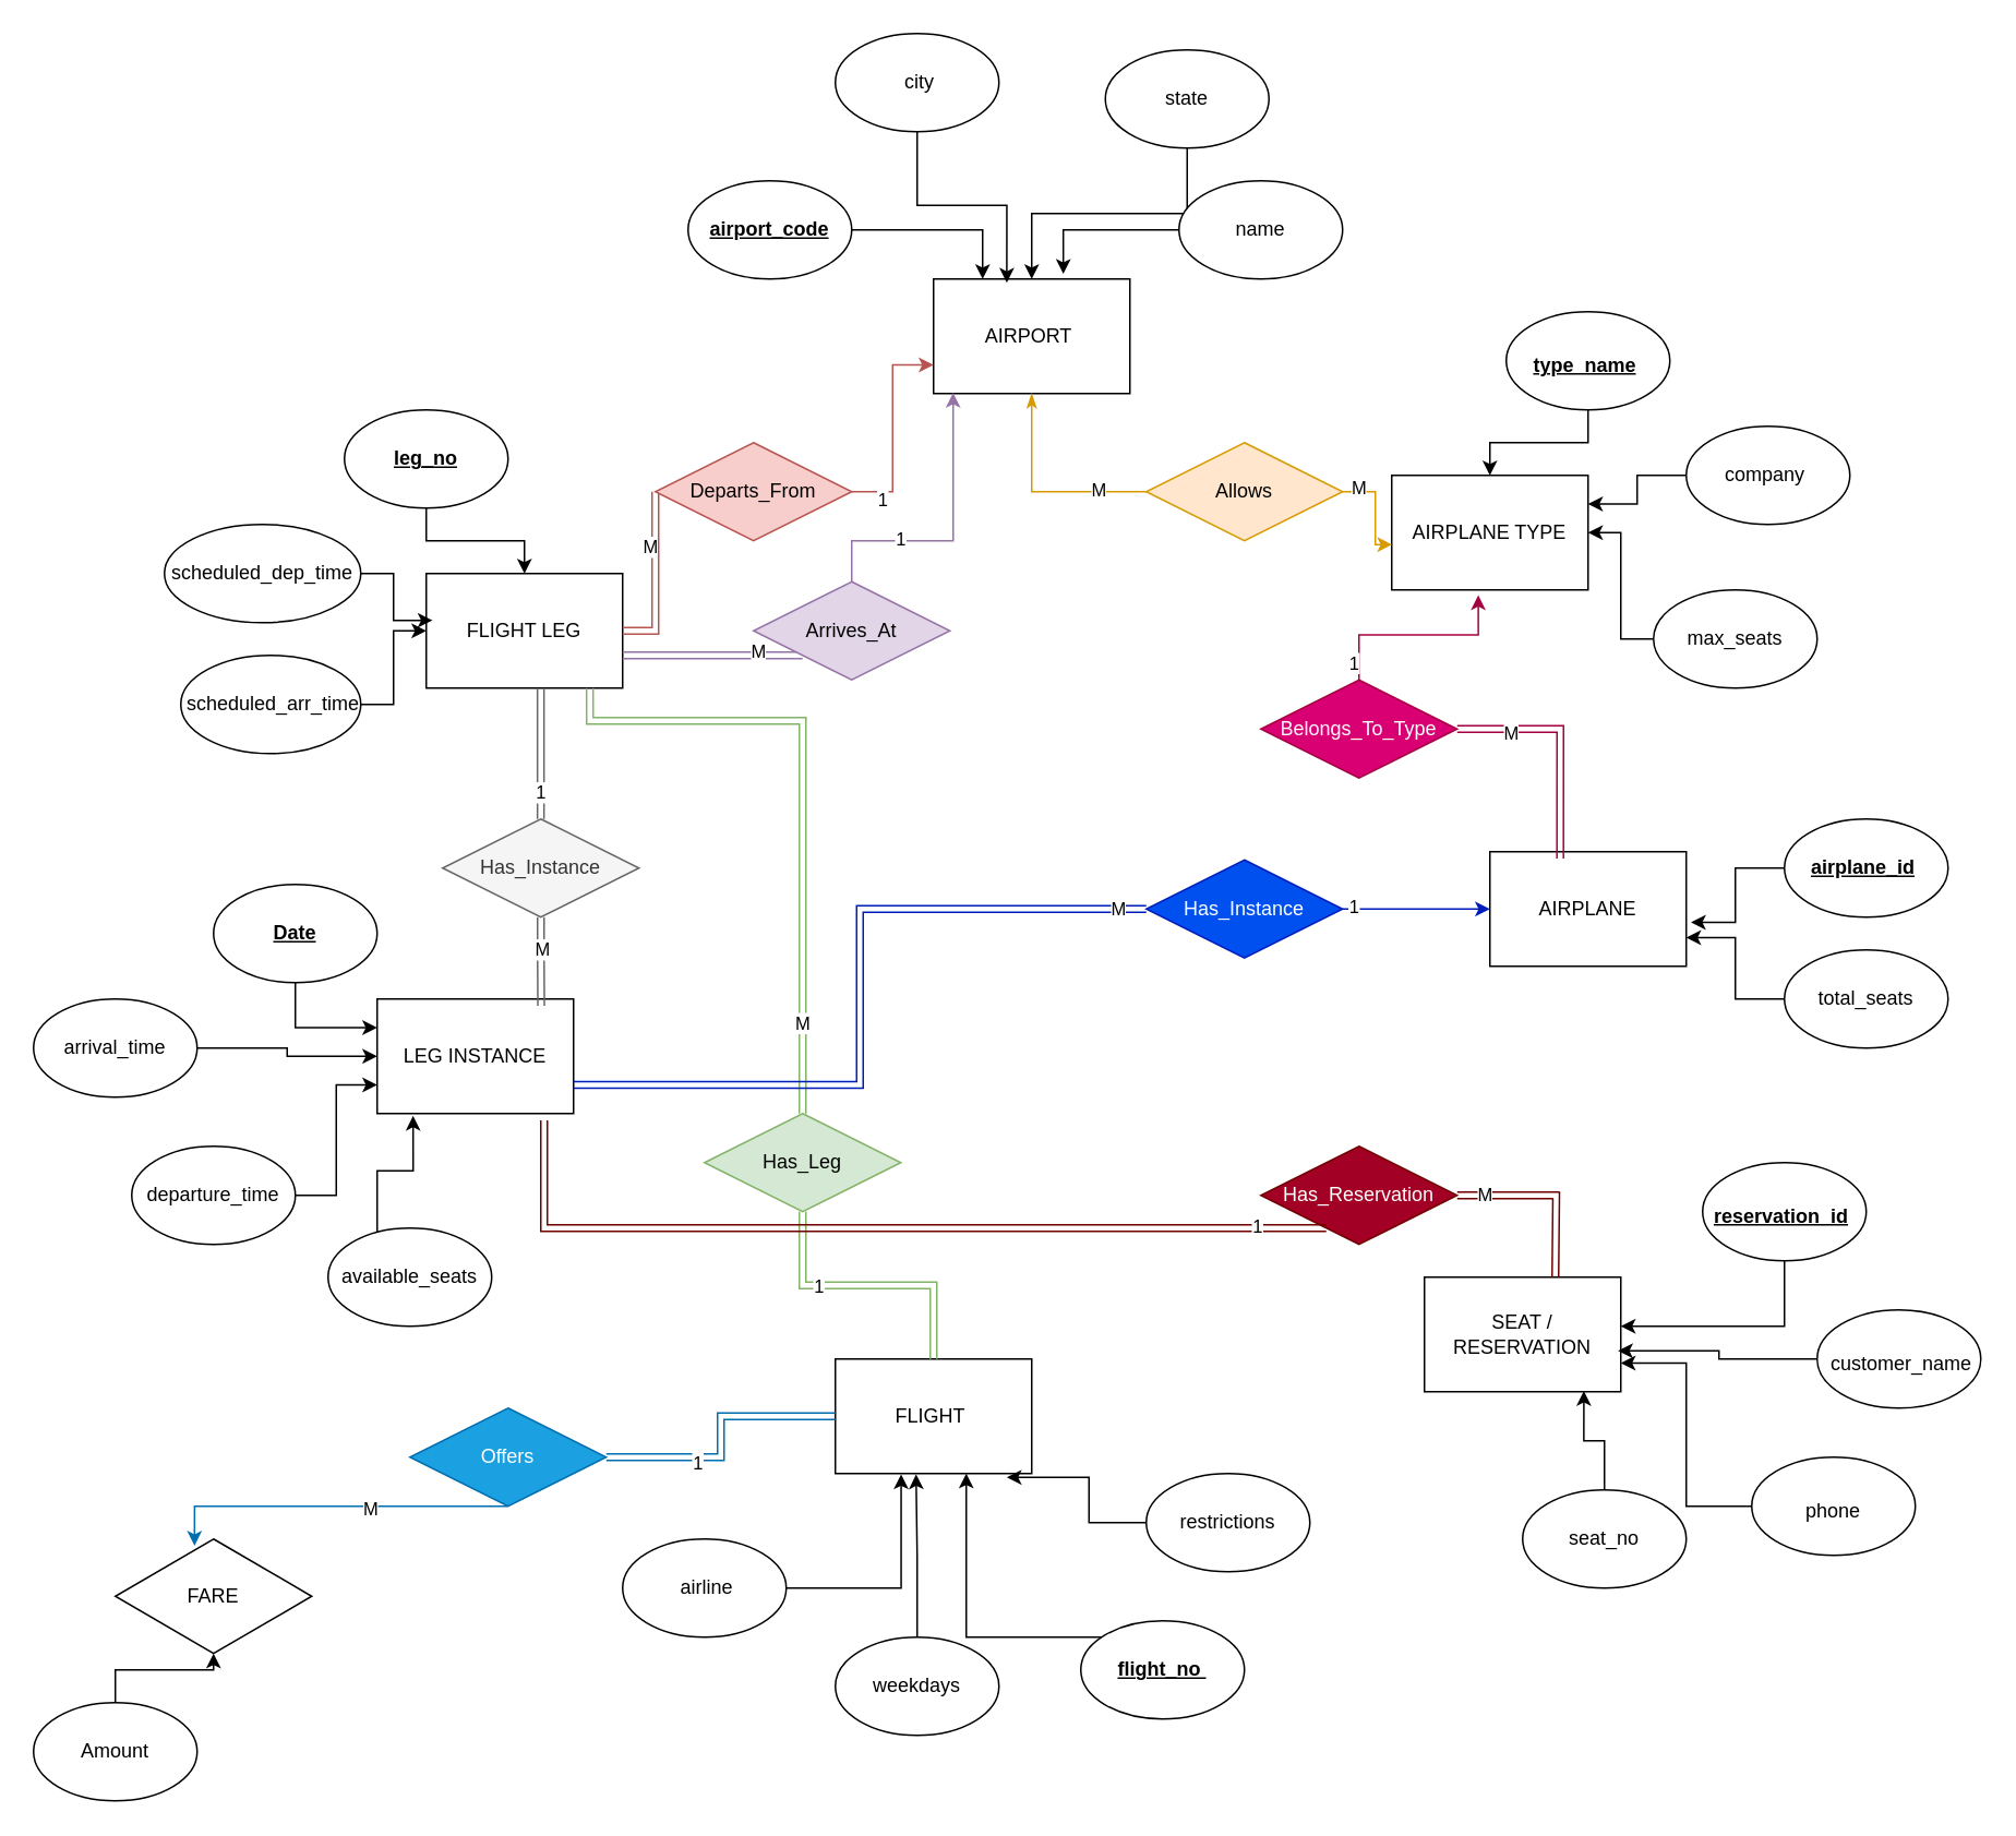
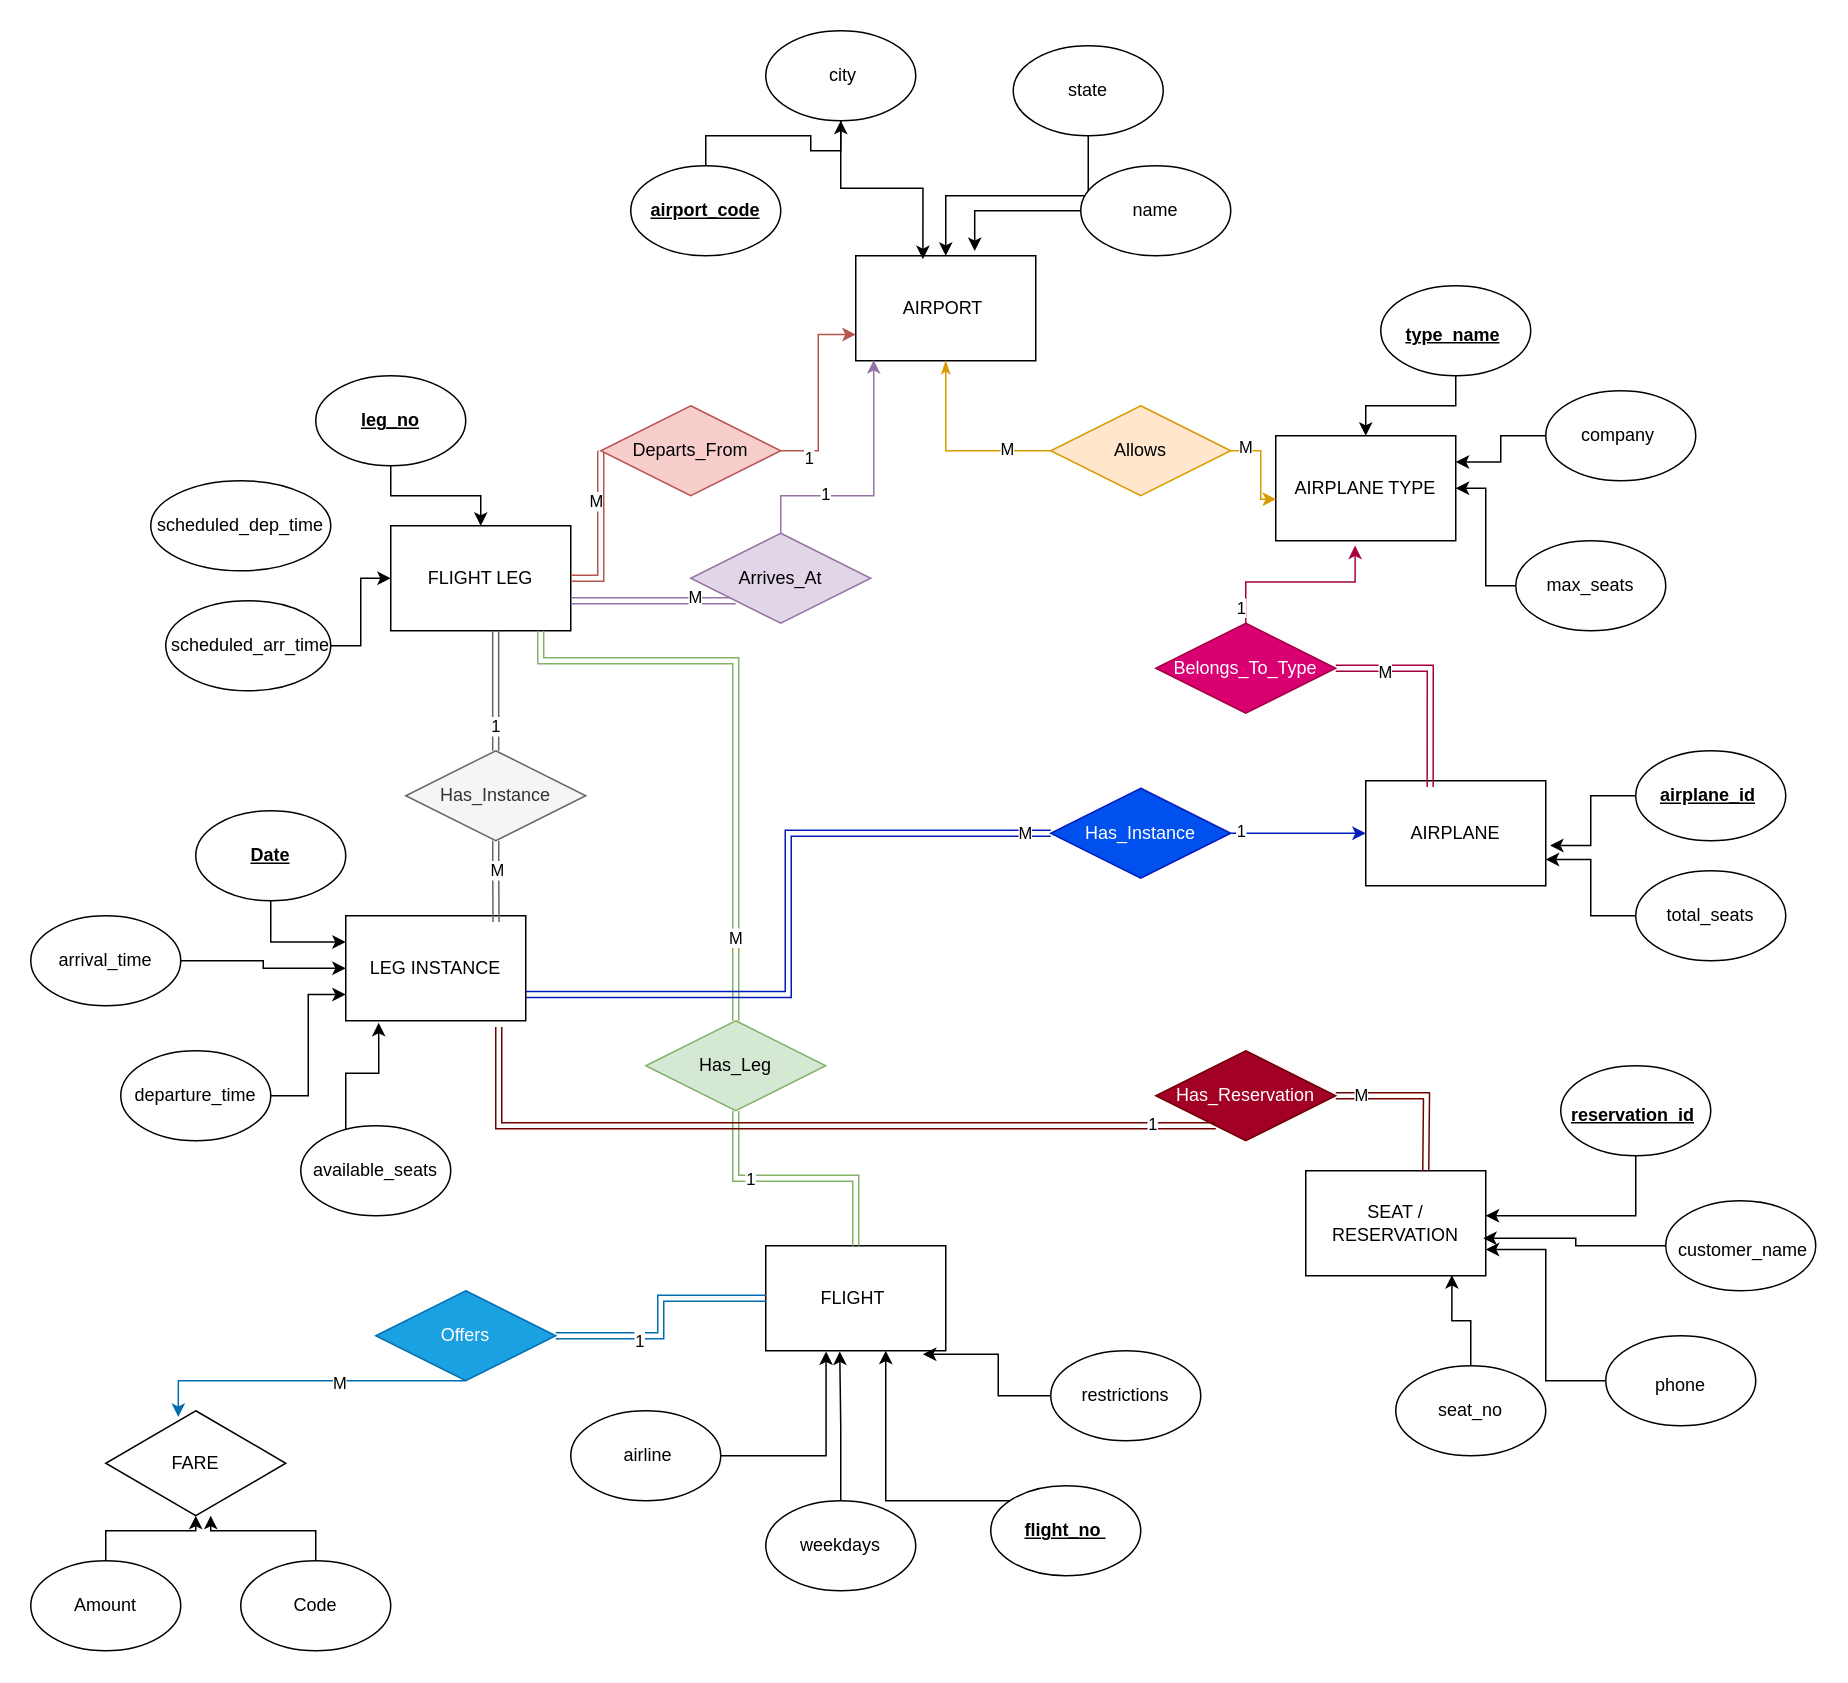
- <mxCell id="9" style="edgeStyle=orthogonalEdgeStyle;rounded=0;orthogonalLoop=1;jettySize=auto;html=1;entryX=0.25;entryY=0;entryDx=0;entryDy=0;" edge="1" parent="1" source="10" target="2"><mxGeometry relative="1" as="geometry" /></mxCell>
+ <mxCell id="9" style="edgeStyle=orthogonalEdgeStyle;rounded=0;orthogonalLoop=1;jettySize=auto;html=1;" edge="1" parent="1" source="10" target="11"><mxGeometry relative="1" as="geometry" /></mxCell>
- <mxCell id="29" style="edgeStyle=orthogonalEdgeStyle;rounded=0;orthogonalLoop=1;jettySize=auto;html=1;exitX=1;exitY=0.5;exitDx=0;exitDy=0;entryX=0.032;entryY=0.409;entryDx=0;entryDy=0;entryPerimeter=0;" edge="1" parent="1" source="21" target="5"><mxGeometry relative="1" as="geometry" /></mxCell>
+ <mxCell id="101" style="edgeStyle=orthogonalEdgeStyle;rounded=0;orthogonalLoop=1;jettySize=auto;html=1;entryX=0.583;entryY=1;entryDx=0;entryDy=0;entryPerimeter=0;" edge="1" parent="1" source="59" target="100"><mxGeometry relative="1" as="geometry" /></mxCell>
+ <mxCell id="59" value="Code" style="ellipse;whiteSpace=wrap;html=1;" vertex="1" parent="1"><mxGeometry x="160" y="1040" width="100" height="60" as="geometry" /></mxCell>
